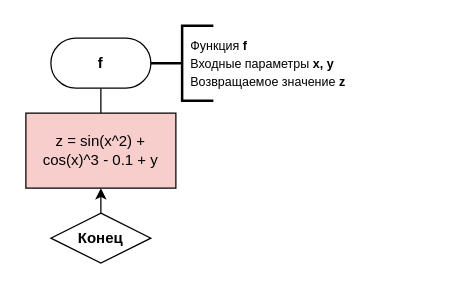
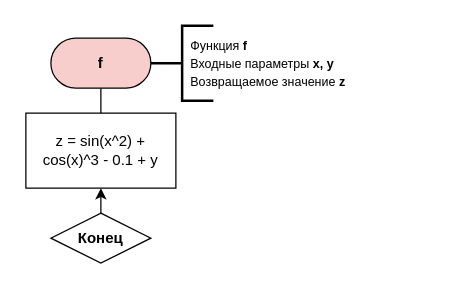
- <mxCell id="3" value="&lt;b&gt;f&lt;br&gt;&lt;/b&gt;" style="rounded=1;whiteSpace=wrap;html=1;arcSize=50;" parent="1" vertex="1"><mxGeometry x="40" y="30" width="80" height="40" as="geometry" /></mxCell>
+ <mxCell id="3" value="&lt;b&gt;f&lt;br&gt;&lt;/b&gt;" style="rounded=1;whiteSpace=wrap;html=1;arcSize=50;fillColor=#f8cecc;" parent="1" vertex="1"><mxGeometry x="40" y="30" width="80" height="40" as="geometry" /></mxCell>
- <mxCell id="9" value="z = sin(x^2) + cos(x)^3 - 0.1 + y" style="rounded=0;whiteSpace=wrap;html=1;fillColor=#f8cecc;" vertex="1" parent="1"><mxGeometry x="20" y="90" width="120" height="60" as="geometry" /></mxCell>
+ <mxCell id="9" value="z = sin(x^2) + cos(x)^3 - 0.1 + y" style="rounded=0;whiteSpace=wrap;html=1;" vertex="1" parent="1"><mxGeometry x="20" y="90" width="120" height="60" as="geometry" /></mxCell>
